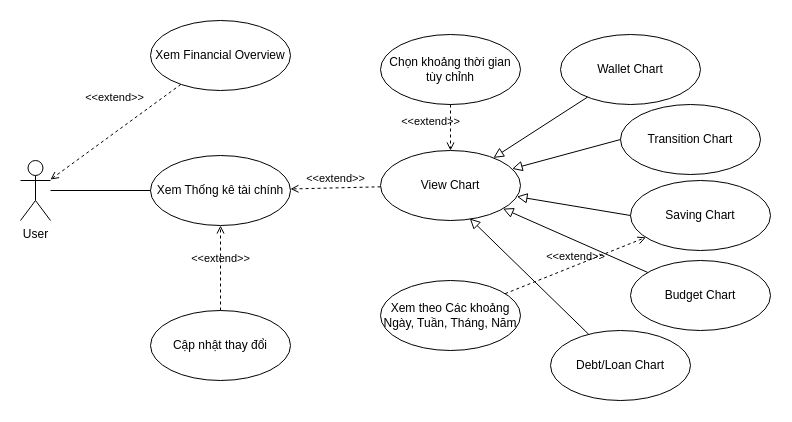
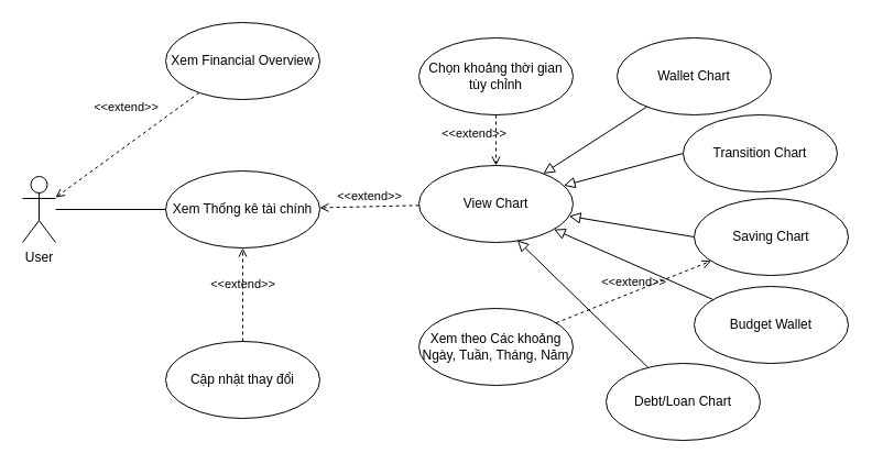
- <mxCell id="24" value="Budget Chart" style="ellipse;whiteSpace=wrap;html=1;" vertex="1" parent="1"><mxGeometry x="630" y="260" width="140" height="70" as="geometry" /></mxCell>
+ <mxCell id="24" value="Budget Wallet" style="ellipse;whiteSpace=wrap;html=1;" vertex="1" parent="1"><mxGeometry x="630" y="260" width="140" height="70" as="geometry" /></mxCell>
